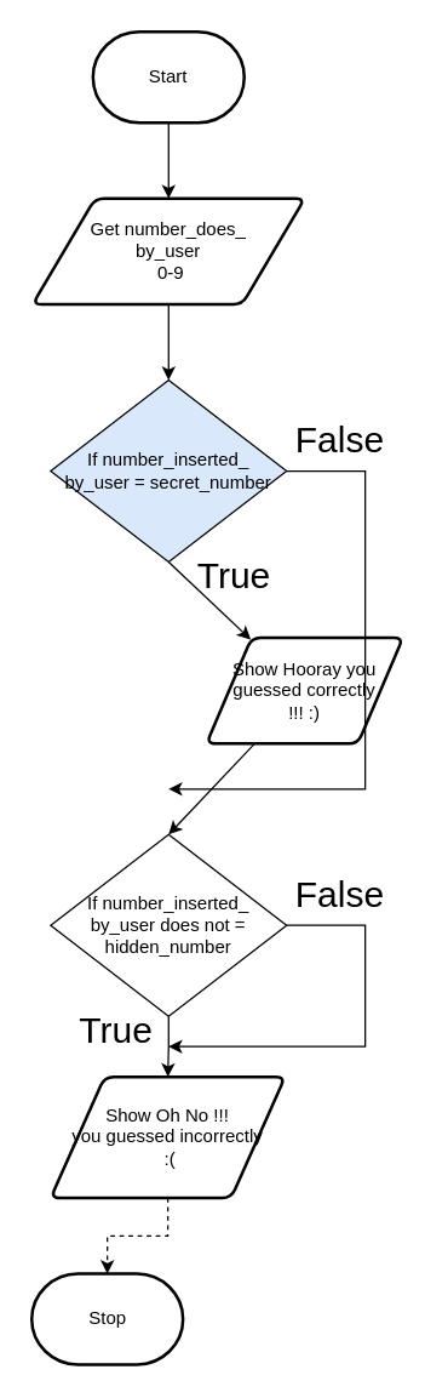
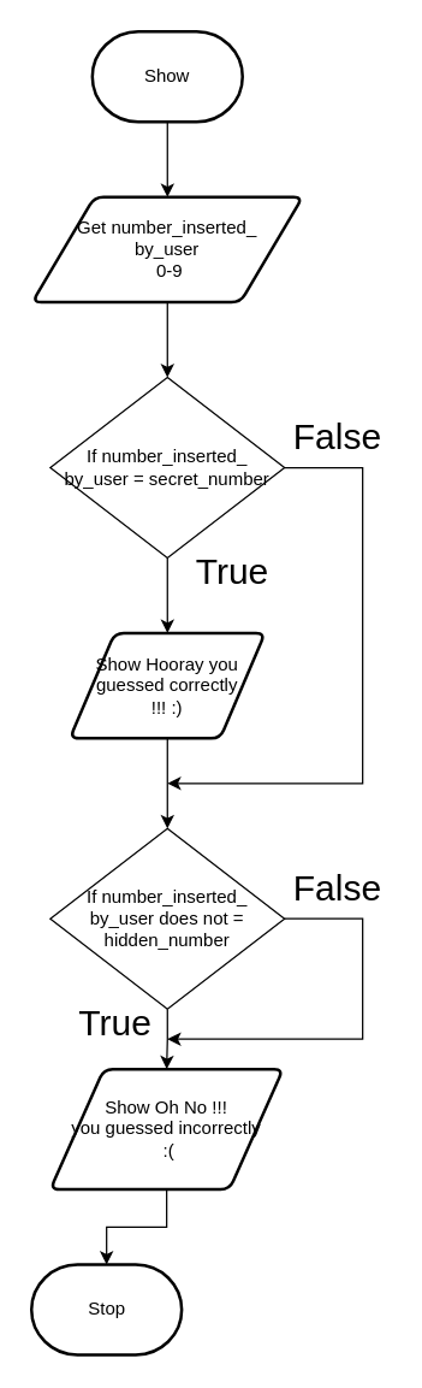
- <mxCell id="3" value="Start" style="strokeWidth=2;html=1;shape=mxgraph.flowchart.terminator;whiteSpace=wrap;" parent="1" vertex="1"><mxGeometry x="61" y="20" width="100" height="60" as="geometry" /></mxCell>
+ <mxCell id="3" value="Show" style="strokeWidth=2;html=1;shape=mxgraph.flowchart.terminator;whiteSpace=wrap;" parent="1" vertex="1"><mxGeometry x="61" y="20" width="100" height="60" as="geometry" /></mxCell>
- <mxCell id="5" value="Get number_does_&lt;br&gt;by_user&lt;br&gt;&amp;nbsp;0-9" style="shape=parallelogram;html=1;strokeWidth=2;perimeter=parallelogramPerimeter;whiteSpace=wrap;rounded=1;arcSize=12;size=0.23;" parent="1" vertex="1"><mxGeometry x="21" y="130" width="180" height="70" as="geometry" /></mxCell>
+ <mxCell id="5" value="Get number_inserted_&lt;br&gt;by_user&lt;br&gt;&amp;nbsp;0-9" style="shape=parallelogram;html=1;strokeWidth=2;perimeter=parallelogramPerimeter;whiteSpace=wrap;rounded=1;arcSize=12;size=0.23;" parent="1" vertex="1"><mxGeometry x="21" y="130" width="180" height="70" as="geometry" /></mxCell>
- <mxCell id="10" value="If number_inserted_&lt;br&gt;by_user = secret_number" style="rhombus;whiteSpace=wrap;html=1;fillColor=#dae8fc;" vertex="1" parent="1"><mxGeometry x="33" y="250" width="156" height="120" as="geometry" /></mxCell>
+ <mxCell id="10" value="If number_inserted_&lt;br&gt;by_user = secret_number" style="rhombus;whiteSpace=wrap;html=1;" vertex="1" parent="1"><mxGeometry x="33" y="250" width="156" height="120" as="geometry" /></mxCell>
- <mxCell id="8" value="Show Hooray you guessed correctly&lt;br&gt;!!! :)" style="shape=parallelogram;html=1;strokeWidth=2;perimeter=parallelogramPerimeter;whiteSpace=wrap;rounded=1;arcSize=12;size=0.23;" parent="1" vertex="1"><mxGeometry x="136" y="420" width="130" height="70" as="geometry" /></mxCell>
+ <mxCell id="8" value="Show Hooray you guessed correctly&lt;br&gt;!!! :)" style="shape=parallelogram;html=1;strokeWidth=2;perimeter=parallelogramPerimeter;whiteSpace=wrap;rounded=1;arcSize=12;size=0.23;" parent="1" vertex="1"><mxGeometry x="46" y="420" width="130" height="70" as="geometry" /></mxCell>
- <mxCell id="17" style="edgeStyle=orthogonalEdgeStyle;rounded=0;html=1;fontSize=24;dashed=1;" edge="1" parent="1" source="18" target="20"><mxGeometry relative="1" as="geometry" /></mxCell>
+ <mxCell id="17" style="edgeStyle=orthogonalEdgeStyle;rounded=0;html=1;fontSize=24;" edge="1" parent="1" source="18" target="20"><mxGeometry relative="1" as="geometry" /></mxCell>
